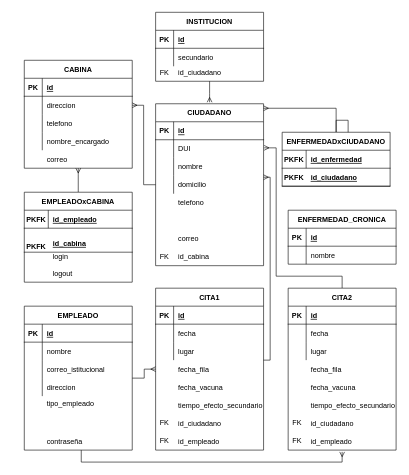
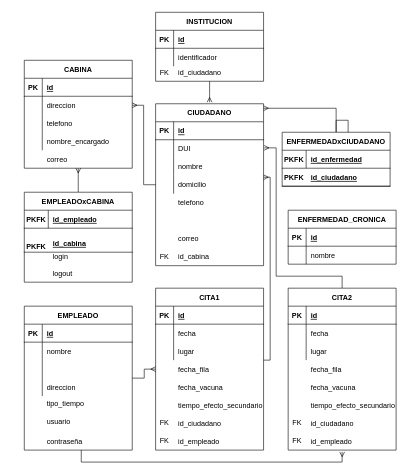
- <mxCell id="160" value="secundario" style="shape=partialRectangle;connectable=0;fillColor=none;top=0;left=0;bottom=0;right=0;align=left;spacingLeft=6;overflow=hidden;" parent="158" vertex="1"><mxGeometry x="30" width="150" height="30" as="geometry" /></mxCell>
+ <mxCell id="160" value="identificador" style="shape=partialRectangle;connectable=0;fillColor=none;top=0;left=0;bottom=0;right=0;align=left;spacingLeft=6;overflow=hidden;" parent="158" vertex="1"><mxGeometry x="30" width="150" height="30" as="geometry" /></mxCell>
- <mxCell id="43" value="correo_istitucional" style="shape=partialRectangle;connectable=0;fillColor=none;top=0;left=0;bottom=0;right=0;align=left;spacingLeft=6;overflow=hidden;" parent="41" vertex="1"><mxGeometry x="30" width="150" height="30" as="geometry" /></mxCell>
- <mxCell id="70" value="tipo_empleado" style="shape=partialRectangle;connectable=0;fillColor=none;top=0;left=0;bottom=0;right=0;align=left;spacingLeft=6;overflow=hidden;" parent="1" vertex="1"><mxGeometry x="70" y="656.87" width="150" height="30" as="geometry" /></mxCell>
+ <mxCell id="70" value="tipo_tiempo" style="shape=partialRectangle;connectable=0;fillColor=none;top=0;left=0;bottom=0;right=0;align=left;spacingLeft=6;overflow=hidden;" parent="1" vertex="1"><mxGeometry x="70" y="656.87" width="150" height="30" as="geometry" /></mxCell>
+ <mxCell id="77" value="usuario" style="shape=partialRectangle;connectable=0;fillColor=none;top=0;left=0;bottom=0;right=0;align=left;spacingLeft=6;overflow=hidden;" parent="1" vertex="1"><mxGeometry x="70" y="686.87" width="150" height="30" as="geometry" /></mxCell>
